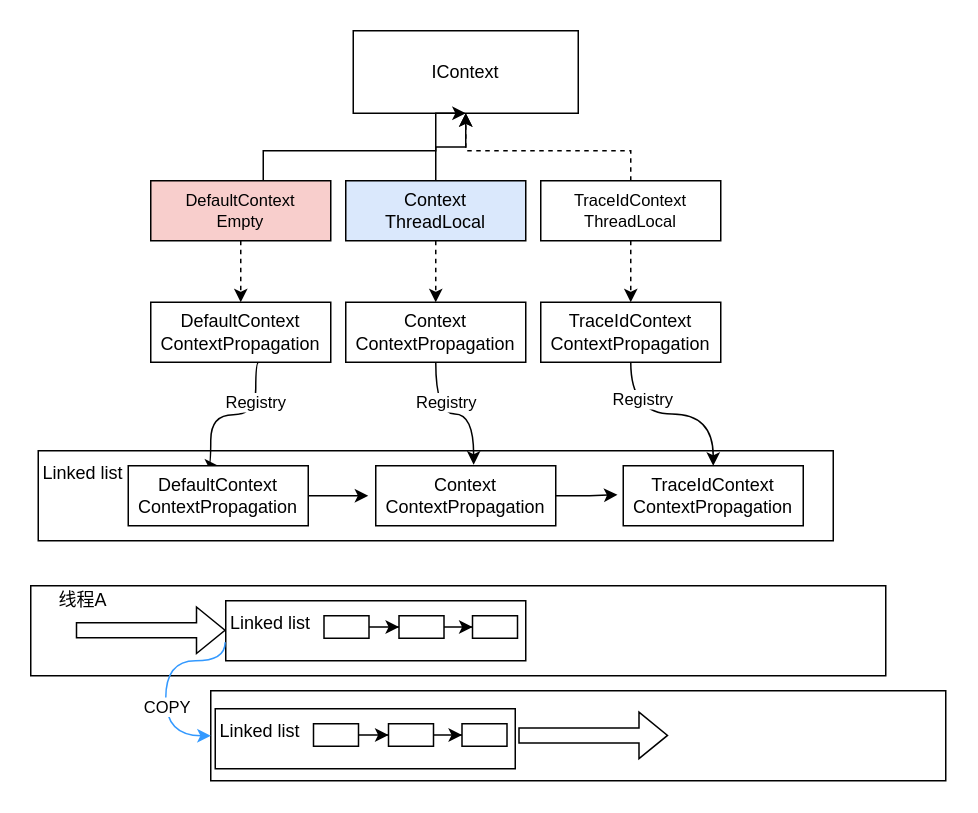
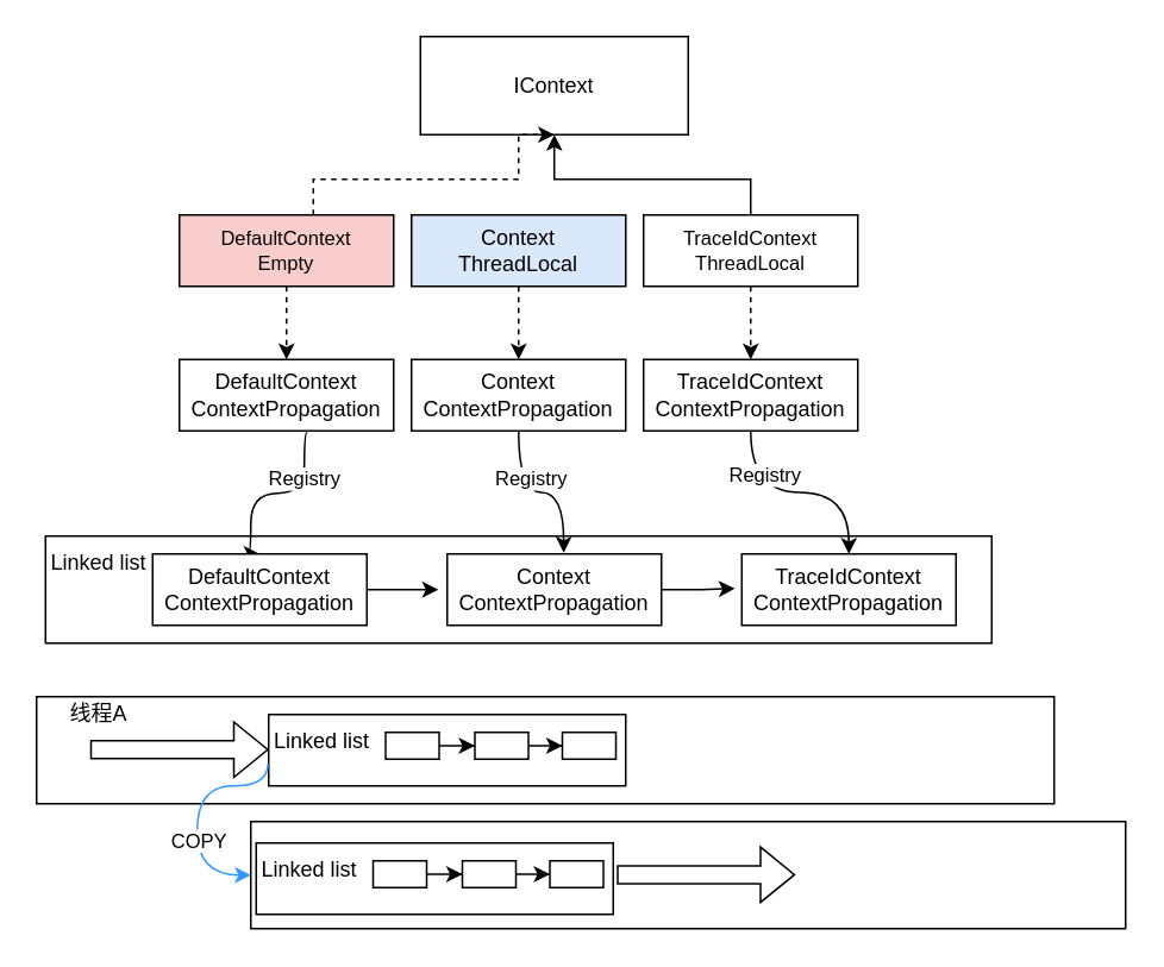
- <mxCell id="4" style="edgeStyle=orthogonalEdgeStyle;rounded=0;orthogonalLoop=1;jettySize=auto;html=1;entryX=0.5;entryY=1;entryDx=0;entryDy=0;" edge="1" parent="1" source="6" target="3"><mxGeometry relative="1" as="geometry"><Array as="points"><mxPoint x="175" y="100" /><mxPoint x="290" y="100" /></Array></mxGeometry></mxCell>
+ <mxCell id="4" style="edgeStyle=orthogonalEdgeStyle;rounded=0;orthogonalLoop=1;jettySize=auto;html=1;entryX=0.5;entryY=1;entryDx=0;entryDy=0;dashed=1;" edge="1" parent="1" source="6" target="3"><mxGeometry relative="1" as="geometry"><Array as="points"><mxPoint x="175" y="100" /><mxPoint x="290" y="100" /></Array></mxGeometry></mxCell>
- <mxCell id="7" style="edgeStyle=orthogonalEdgeStyle;rounded=0;orthogonalLoop=1;jettySize=auto;html=1;" edge="1" parent="1" source="8" target="3"><mxGeometry relative="1" as="geometry" /></mxCell>
- <mxCell id="9" style="edgeStyle=orthogonalEdgeStyle;rounded=0;orthogonalLoop=1;jettySize=auto;html=1;entryX=0.5;entryY=1;entryDx=0;entryDy=0;exitX=0.5;exitY=0;exitDx=0;exitDy=0;dashed=1;" edge="1" parent="1" source="11" target="3"><mxGeometry relative="1" as="geometry"><Array as="points"><mxPoint x="415" y="100" /><mxPoint x="285" y="100" /></Array></mxGeometry></mxCell>
+ <mxCell id="9" style="edgeStyle=orthogonalEdgeStyle;rounded=0;orthogonalLoop=1;jettySize=auto;html=1;entryX=0.5;entryY=1;entryDx=0;entryDy=0;exitX=0.5;exitY=0;exitDx=0;exitDy=0;" edge="1" parent="1" source="11" target="3"><mxGeometry relative="1" as="geometry"><Array as="points"><mxPoint x="415" y="100" /><mxPoint x="285" y="100" /></Array></mxGeometry></mxCell>
